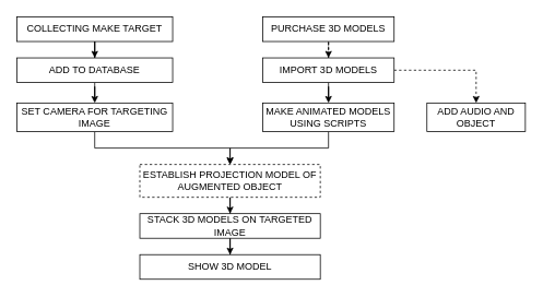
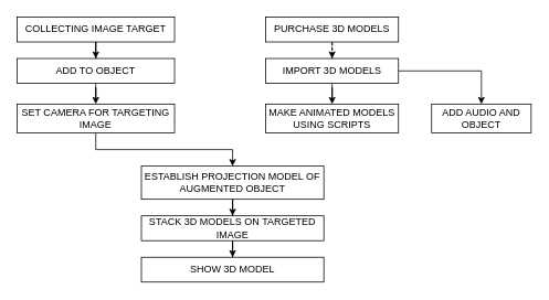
- <mxCell id="3" value="COLLECTING MAKE TARGET" style="rounded=0;whiteSpace=wrap;html=1;" vertex="1" parent="1"><mxGeometry x="20" y="20" width="190" height="30" as="geometry" /></mxCell>
+ <mxCell id="3" value="COLLECTING IMAGE TARGET" style="rounded=0;whiteSpace=wrap;html=1;" vertex="1" parent="1"><mxGeometry x="20" y="20" width="190" height="30" as="geometry" /></mxCell>
- <mxCell id="7" value="ADD TO DATABASE" style="rounded=0;whiteSpace=wrap;html=1;" vertex="1" parent="1"><mxGeometry x="20" y="70" width="190" height="30" as="geometry" /></mxCell>
+ <mxCell id="7" value="ADD TO OBJECT" style="rounded=0;whiteSpace=wrap;html=1;" vertex="1" parent="1"><mxGeometry x="20" y="70" width="190" height="30" as="geometry" /></mxCell>
- <mxCell id="11" value="" style="edgeStyle=orthogonalEdgeStyle;rounded=0;orthogonalLoop=1;jettySize=auto;html=1;dashed=1;" edge="1" parent="1" source="12" target="20"><mxGeometry relative="1" as="geometry" /></mxCell>
+ <mxCell id="11" value="" style="edgeStyle=orthogonalEdgeStyle;rounded=0;orthogonalLoop=1;jettySize=auto;html=1;" edge="1" parent="1" source="12" target="20"><mxGeometry relative="1" as="geometry" /></mxCell>
- <mxCell id="13" value="" style="edgeStyle=orthogonalEdgeStyle;rounded=0;orthogonalLoop=1;jettySize=auto;html=1;" edge="1" parent="1" source="14" target="16"><mxGeometry relative="1" as="geometry" /></mxCell>
- <mxCell id="16" value="ESTABLISH PROJECTION MODEL OF AUGMENTED OBJECT" style="whiteSpace=wrap;html=1;rounded=0;dashed=1;" vertex="1" parent="1"><mxGeometry x="170" y="200" width="220" height="40" as="geometry" /></mxCell>
+ <mxCell id="16" value="ESTABLISH PROJECTION MODEL OF AUGMENTED OBJECT" style="whiteSpace=wrap;html=1;rounded=0;" vertex="1" parent="1"><mxGeometry x="170" y="200" width="220" height="40" as="geometry" /></mxCell>
